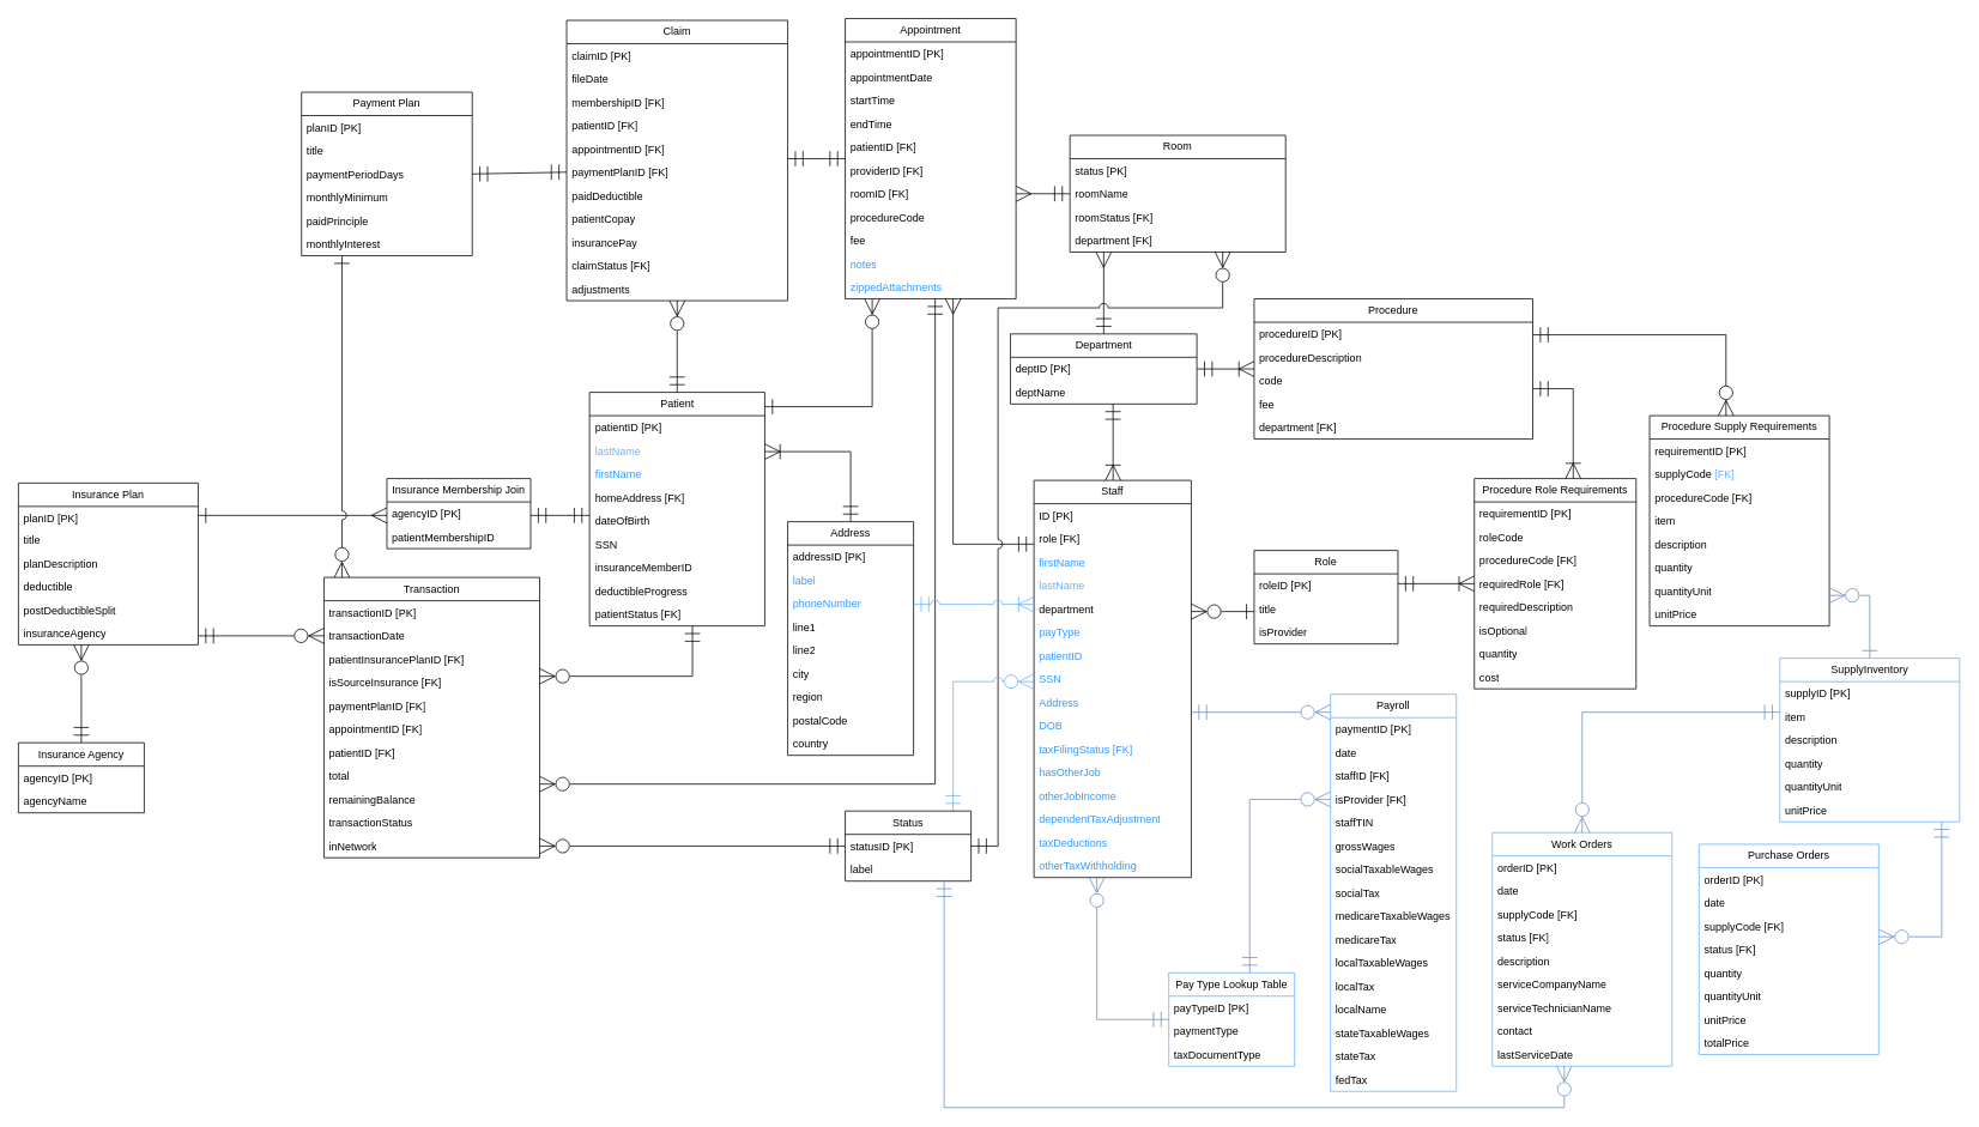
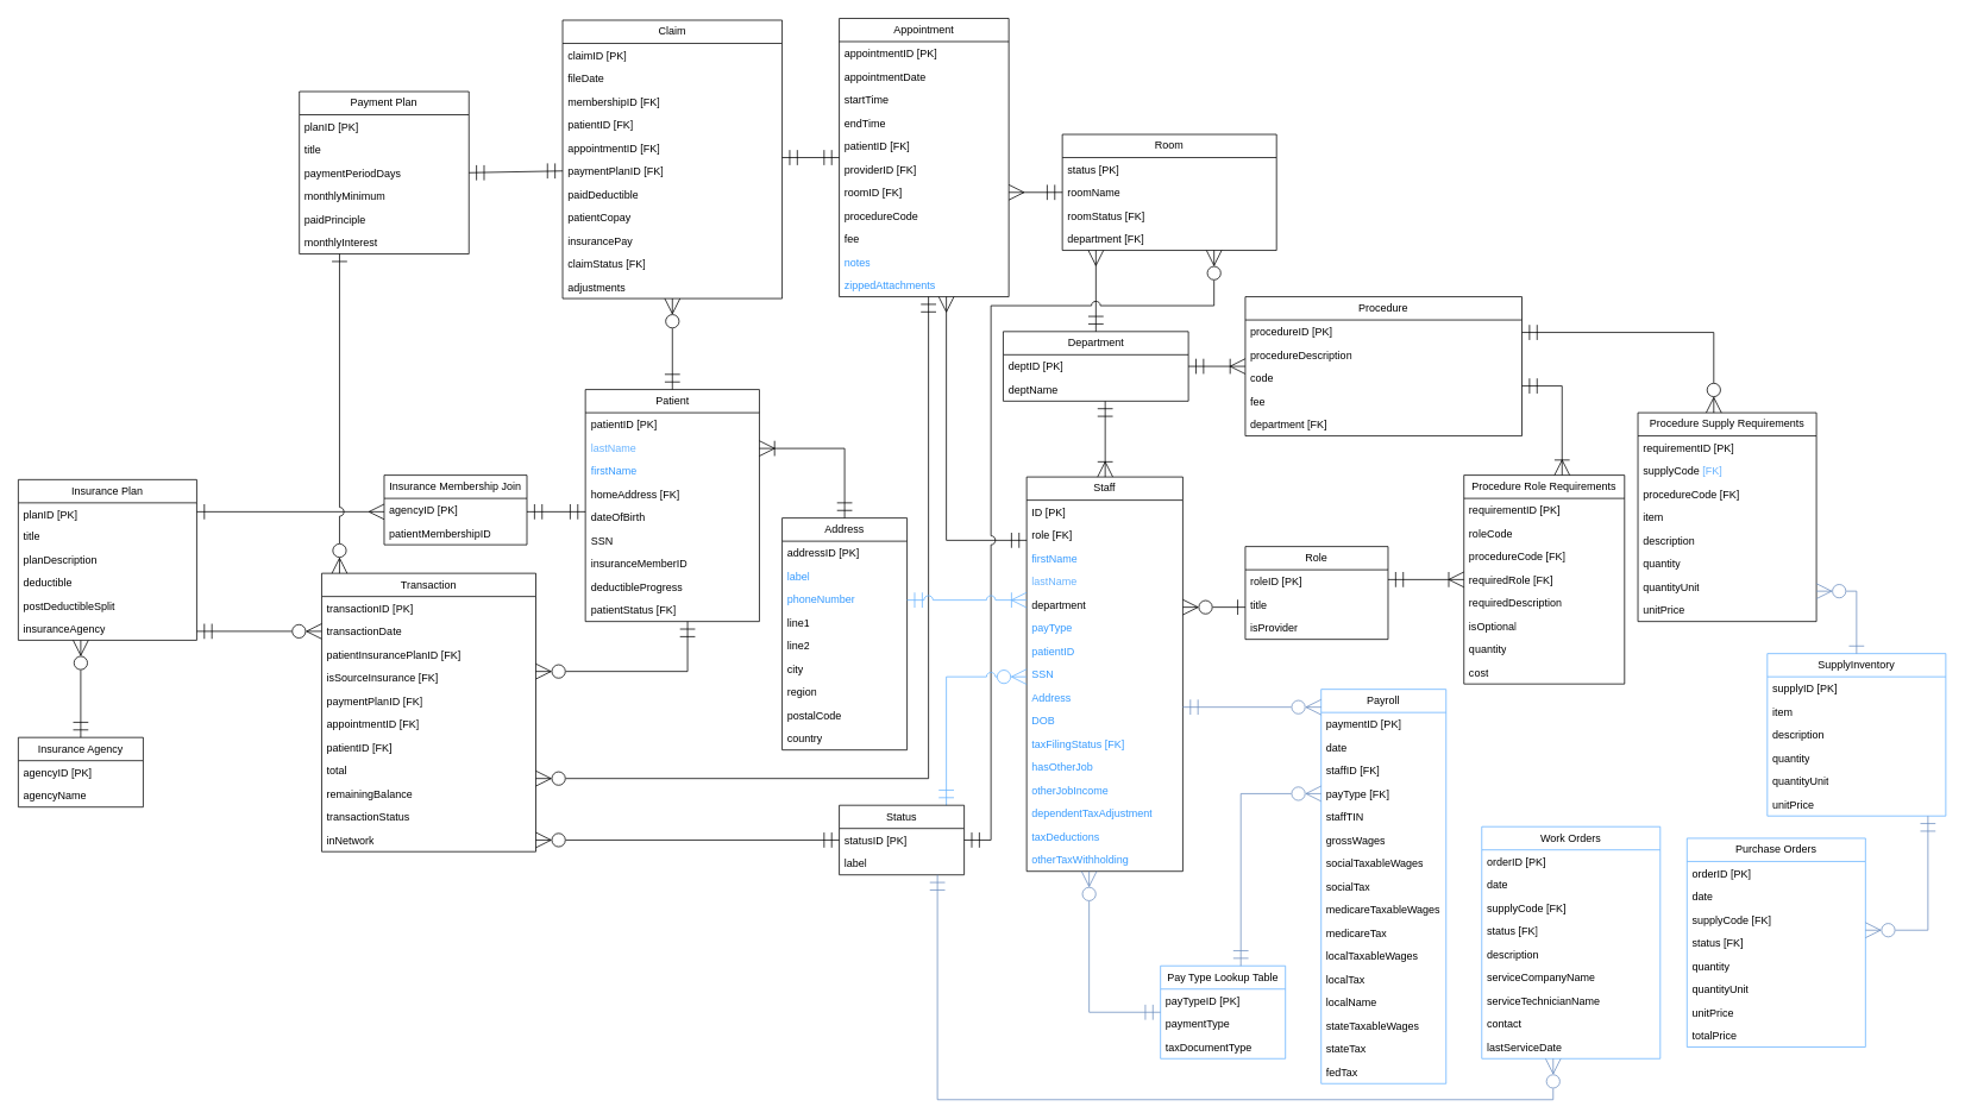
- <mxCell id="3" style="edgeStyle=orthogonalEdgeStyle;rounded=0;orthogonalLoop=1;jettySize=auto;html=1;startArrow=ERone;startFill=0;endArrow=ERzeroToMany;endFill=0;endSize=15;startSize=15;jumpStyle=arc;jumpSize=10;" parent="1" source="5" target="37" edge="1"><mxGeometry relative="1" as="geometry"><Array as="points"><mxPoint x="970" y="452" /></Array></mxGeometry></mxCell>
- <mxCell id="209" style="edgeStyle=orthogonalEdgeStyle;rounded=0;orthogonalLoop=1;jettySize=auto;html=1;endArrow=ERmandOne;endFill=0;startArrow=ERzeroToMany;startFill=0;fillColor=#dae8fc;strokeColor=#6c8ebf;endSize=15;startSize=15;jumpStyle=arc;jumpSize=10;" parent="1" source="173" target="156" edge="1"><mxGeometry relative="1" as="geometry"><Array as="points"><mxPoint x="1760" y="792" /><mxPoint x="2110" y="792" /></Array></mxGeometry></mxCell>
- <mxCell id="187" value="isProvider [FK]" style="text;strokeColor=none;fillColor=none;align=left;verticalAlign=top;spacingLeft=4;spacingRight=4;overflow=hidden;rotatable=0;points=[[0,0.5],[1,0.5]];portConstraint=eastwest;whiteSpace=wrap;html=1;shadow=0;" parent="183" vertex="1"><mxGeometry y="104" width="140" height="26" as="geometry" /></mxCell>
+ <mxCell id="187" value="payType [FK]" style="text;strokeColor=none;fillColor=none;align=left;verticalAlign=top;spacingLeft=4;spacingRight=4;overflow=hidden;rotatable=0;points=[[0,0.5],[1,0.5]];portConstraint=eastwest;whiteSpace=wrap;html=1;shadow=0;" parent="183" vertex="1"><mxGeometry y="104" width="140" height="26" as="geometry" /></mxCell>
